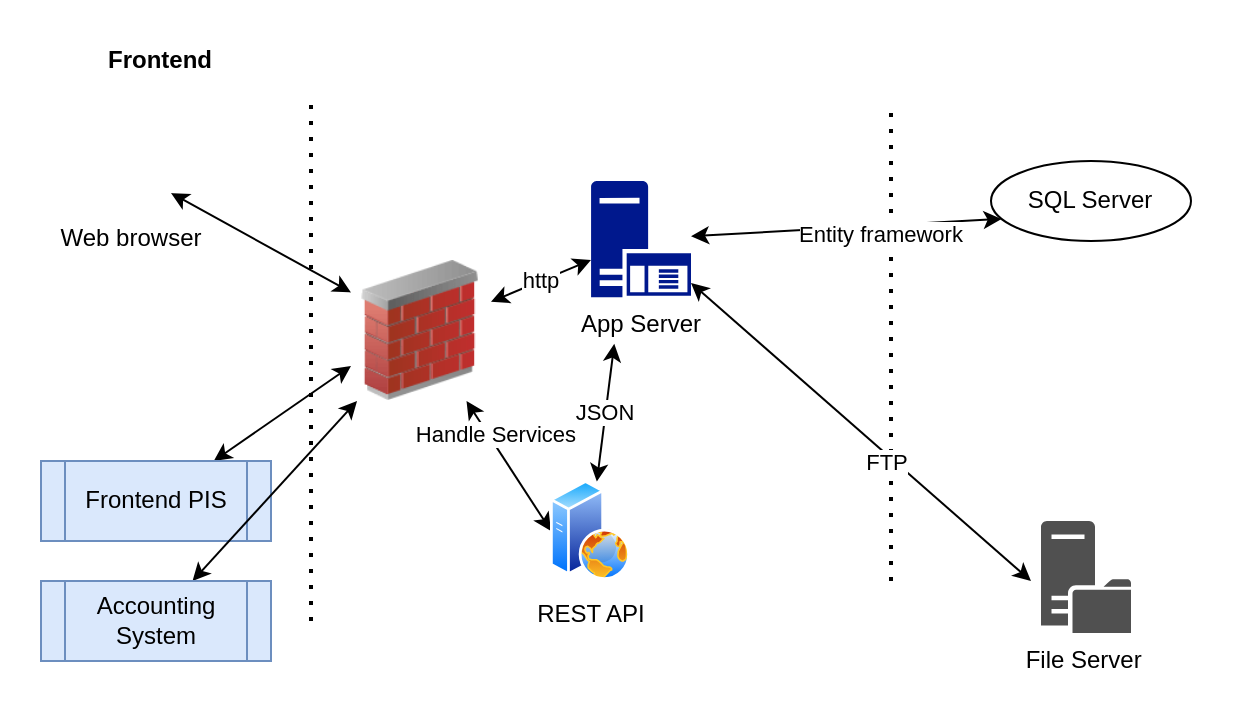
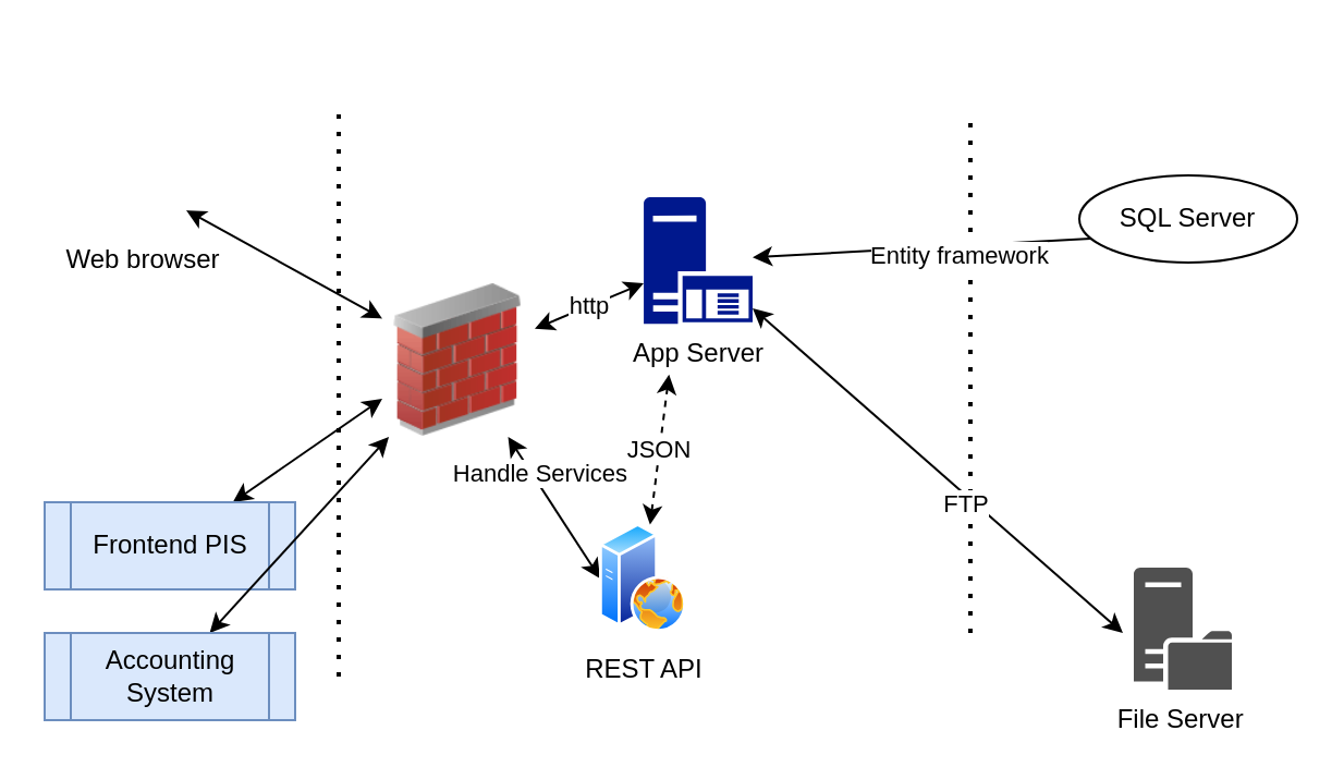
- <mxCell id="4" value="Frontend" style="text;html=1;strokeColor=none;fillColor=none;align=center;verticalAlign=middle;whiteSpace=wrap;rounded=0;fontStyle=1" vertex="1" parent="1"><mxGeometry x="45" y="20" width="70" height="20" as="geometry" /></mxCell>
- <mxCell id="13" style="edgeStyle=none;rounded=0;orthogonalLoop=1;jettySize=auto;html=1;entryX=0;entryY=0.75;entryDx=0;entryDy=0;startArrow=classic;startFill=1;" edge="1" parent="1" source="17" target="22"><mxGeometry relative="1" as="geometry" /></mxCell>
+ <mxCell id="13" style="edgeStyle=none;rounded=0;orthogonalLoop=1;jettySize=auto;html=1;entryX=0;entryY=0.75;entryDx=0;entryDy=0;startArrow=classic;startFill=1;endArrow=none;" edge="1" parent="1" source="17" target="22"><mxGeometry relative="1" as="geometry" /></mxCell>
- <mxCell id="11" value="JSON" style="edgeStyle=none;rounded=0;orthogonalLoop=1;jettySize=auto;html=1;entryX=0.233;entryY=1.4;entryDx=0;entryDy=0;entryPerimeter=0;startArrow=classic;startFill=1;" edge="1" parent="1" source="12" target="17"><mxGeometry relative="1" as="geometry" /></mxCell>
+ <mxCell id="11" value="JSON" style="edgeStyle=none;rounded=0;orthogonalLoop=1;jettySize=auto;html=1;entryX=0.233;entryY=1.4;entryDx=0;entryDy=0;entryPerimeter=0;startArrow=classic;startFill=1;dashed=1;" edge="1" parent="1" source="12" target="17"><mxGeometry relative="1" as="geometry" /></mxCell>
